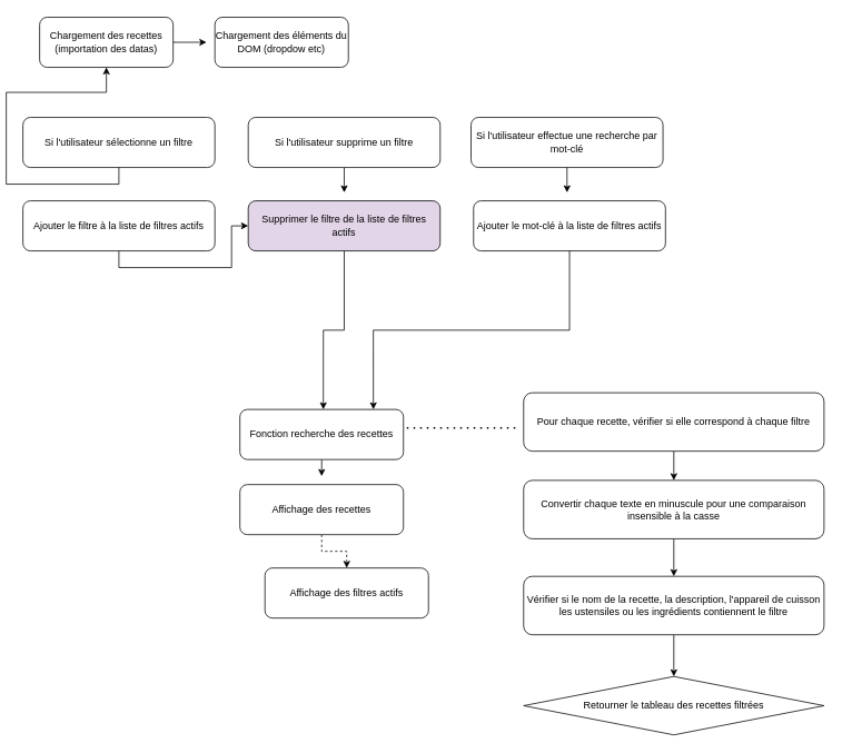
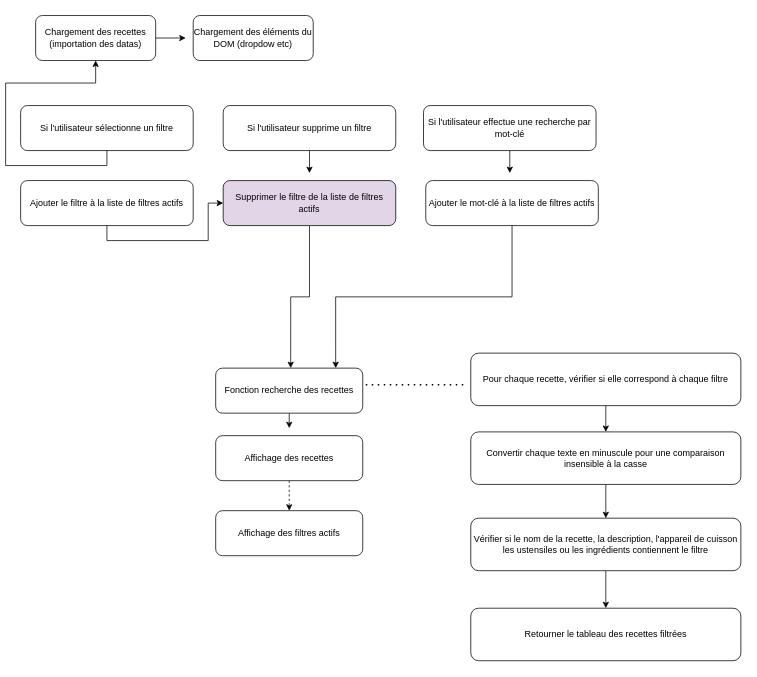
- <mxCell id="13" value="Affichage des filtres actifs" style="rounded=1;whiteSpace=wrap;html=1;" parent="1" vertex="1"><mxGeometry x="310" y="680" width="196" height="60" as="geometry" /></mxCell>
+ <mxCell id="13" value="Affichage des filtres actifs" style="rounded=1;whiteSpace=wrap;html=1;" parent="1" vertex="1"><mxGeometry x="280" y="680" width="196" height="60" as="geometry" /></mxCell>
- <mxCell id="29" value="Retourner le tableau des recettes filtrées" style="rhombus;whiteSpace=wrap;html=1;" vertex="1" parent="1"><mxGeometry x="620" y="810" width="360" height="70" as="geometry" /></mxCell>
+ <mxCell id="29" value="Retourner le tableau des recettes filtrées" style="rounded=1;whiteSpace=wrap;html=1;" vertex="1" parent="1"><mxGeometry x="620" y="810" width="360" height="70" as="geometry" /></mxCell>
